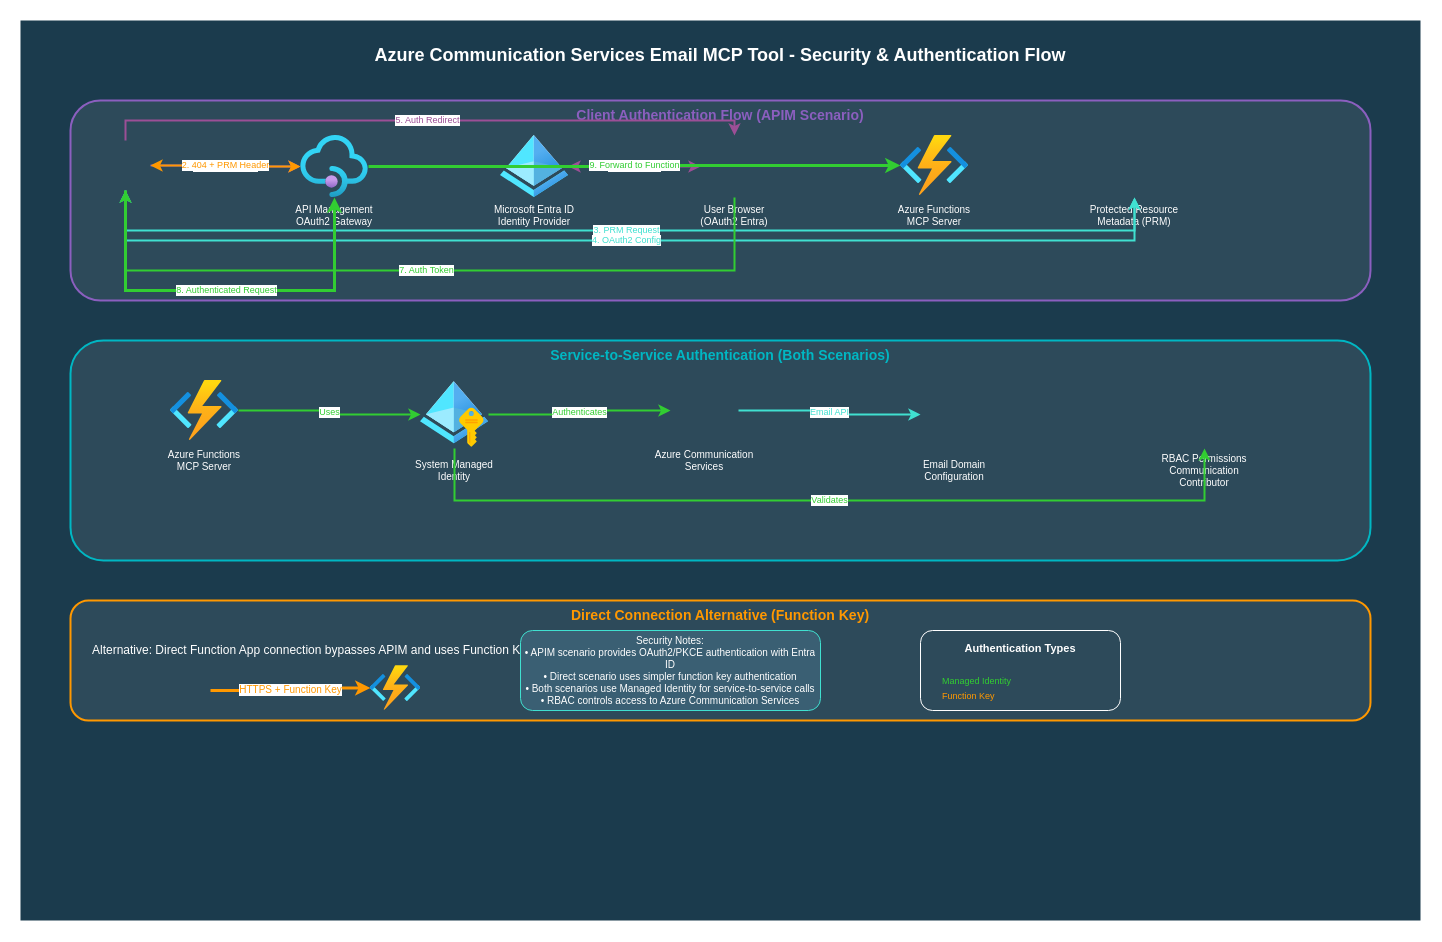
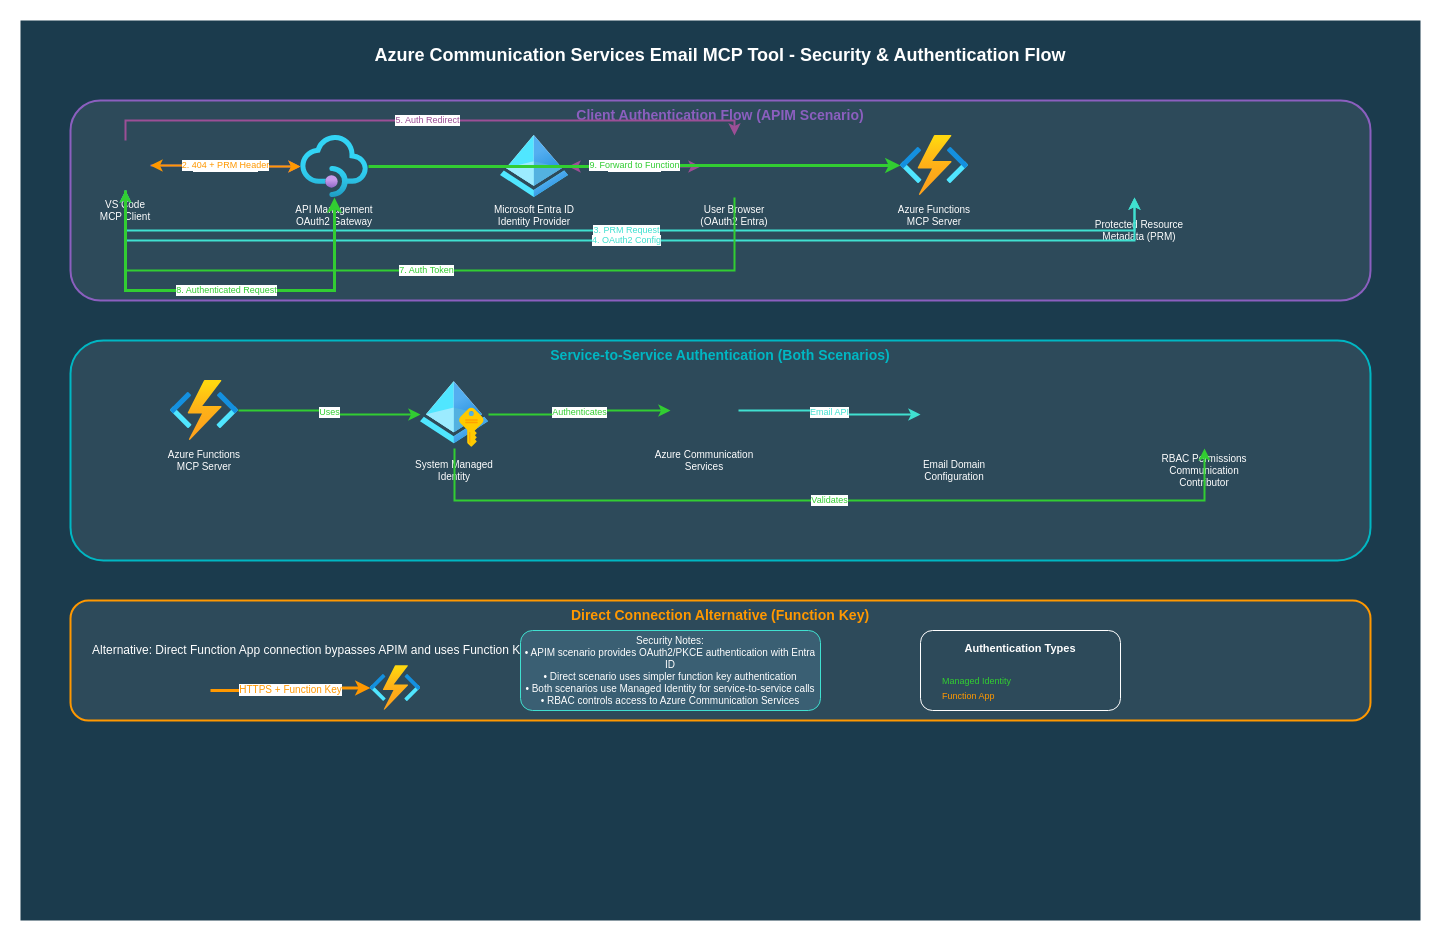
+ <mxCell id="6" value="VS Code&#10;MCP Client" style="text;html=1;strokeColor=none;fillColor=none;align=center;verticalAlign=middle;whiteSpace=wrap;rounded=0;fontSize=10;fontColor=#FFFFFF;" vertex="1" parent="1"><mxGeometry x="85" y="195" width="80" height="30" as="geometry" /></mxCell>
- <mxCell id="16" value="Protected Resource&#10;Metadata (PRM)" style="text;html=1;strokeColor=none;fillColor=none;align=center;verticalAlign=middle;whiteSpace=wrap;rounded=0;fontSize=10;fontColor=#FFFFFF;" vertex="1" parent="1"><mxGeometry x="1080" y="200" width="108" height="30" as="geometry" /></mxCell>
+ <mxCell id="16" value="Protected Resource&#10;Metadata (PRM)" style="text;html=1;strokeColor=none;fillColor=none;align=center;verticalAlign=middle;whiteSpace=wrap;rounded=0;fontSize=10;fontColor=#FFFFFF;" vertex="1" parent="1"><mxGeometry x="1085" y="215" width="108" height="30" as="geometry" /></mxCell>
- <mxCell id="50" value="Function Key" style="text;html=1;strokeColor=none;fillColor=none;align=left;verticalAlign=middle;whiteSpace=wrap;rounded=0;fontSize=9;fontColor=#FF9800;" vertex="1" parent="1"><mxGeometry x="940" y="690" width="120" height="12" as="geometry" /></mxCell>
+ <mxCell id="50" value="Function App" style="text;html=1;strokeColor=none;fillColor=none;align=left;verticalAlign=middle;whiteSpace=wrap;rounded=0;fontSize=9;fontColor=#FF9800;" vertex="1" parent="1"><mxGeometry x="940" y="690" width="120" height="12" as="geometry" /></mxCell>
